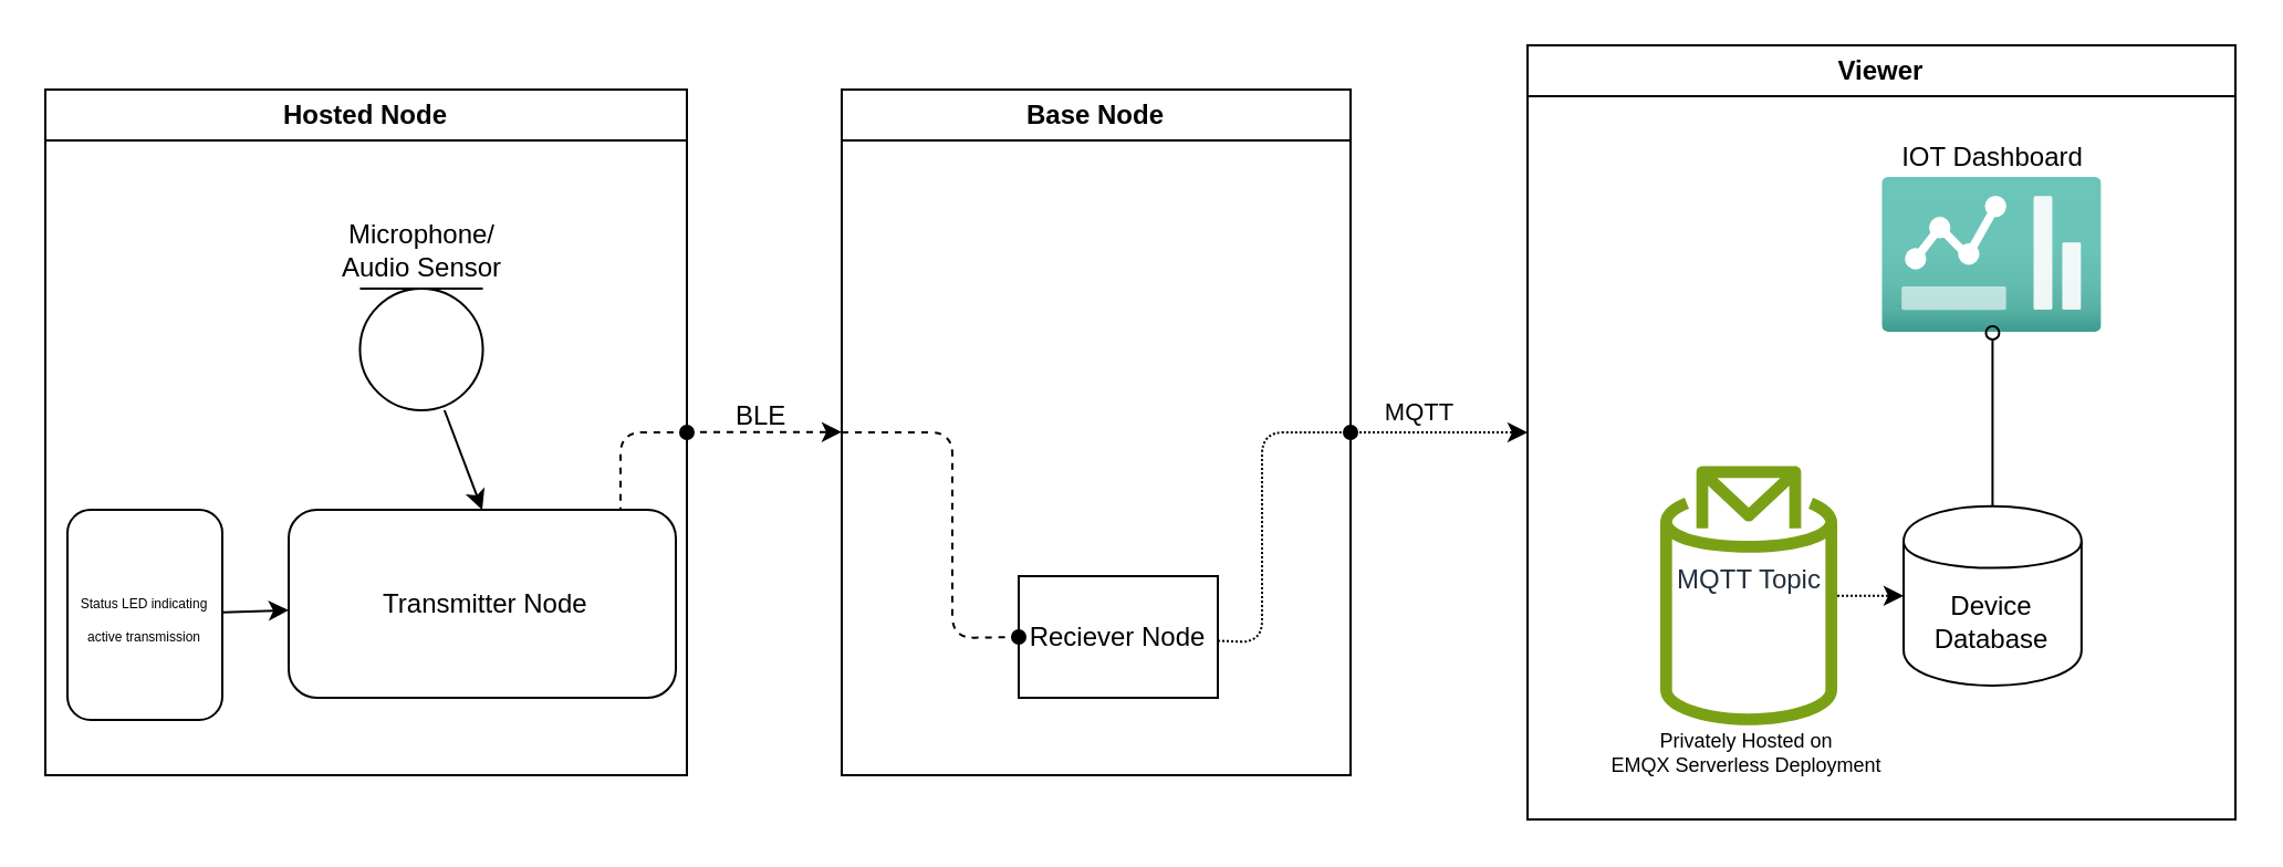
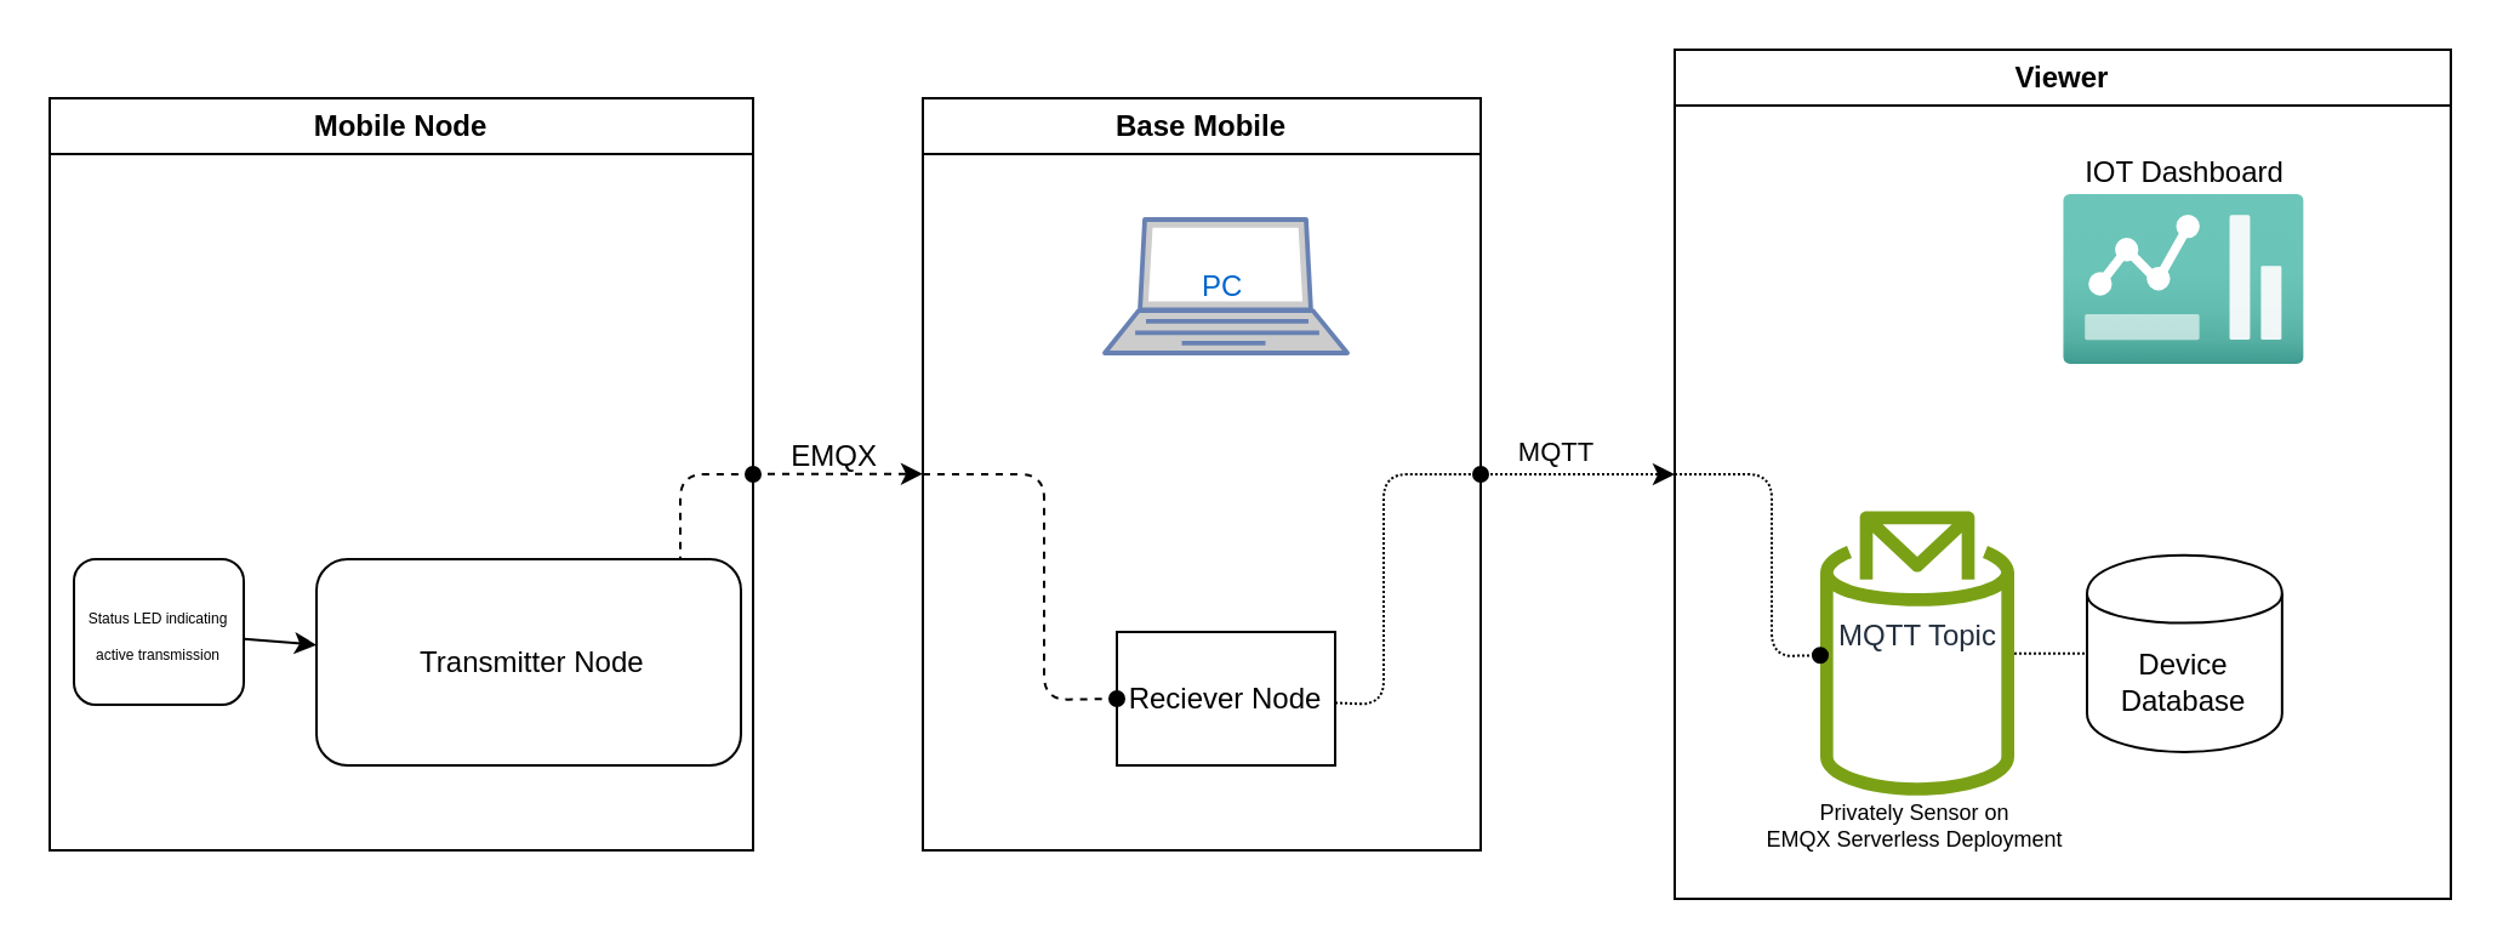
- <mxCell id="3" value="Hosted Node" style="swimlane;whiteSpace=wrap;html=1;" vertex="1" parent="1"><mxGeometry x="20" y="40" width="290" height="310" as="geometry" /></mxCell>
+ <mxCell id="3" value="Mobile Node" style="swimlane;whiteSpace=wrap;html=1;" vertex="1" parent="1"><mxGeometry x="20" y="40" width="290" height="310" as="geometry" /></mxCell>
- <mxCell id="13" value="Base Node" style="swimlane;whiteSpace=wrap;html=1;" vertex="1" parent="1"><mxGeometry x="380" y="40" width="230" height="310" as="geometry" /></mxCell>
+ <mxCell id="13" value="Base Mobile" style="swimlane;whiteSpace=wrap;html=1;" vertex="1" parent="1"><mxGeometry x="380" y="40" width="230" height="310" as="geometry" /></mxCell>
+ <mxCell id="16" value="PC&amp;nbsp;" style="fontColor=#0066CC;verticalAlign=middle;verticalLabelPosition=middle;labelPosition=center;align=center;html=1;outlineConnect=0;fillColor=#CCCCCC;strokeColor=#6881B3;gradientColor=none;gradientDirection=north;strokeWidth=2;shape=mxgraph.networks.laptop;" vertex="1" parent="13"><mxGeometry x="75" y="50" width="100" height="55" as="geometry" /></mxCell>
- <mxCell id="4" value="Microphone/&lt;div&gt;Audio Sensor&lt;/div&gt;" style="verticalLabelPosition=top;shadow=0;dashed=0;align=center;html=1;verticalAlign=bottom;shape=mxgraph.electrical.radio.microphone_1;labelPosition=center;direction=south;" vertex="1" parent="3"><mxGeometry x="142.22" y="90" width="55.56" height="55" as="geometry" /></mxCell>
- <mxCell id="24" style="html=1;entryX=0.5;entryY=1;entryDx=0;entryDy=0;entryPerimeter=0;endArrow=oval;endFill=0;" edge="1" parent="18" source="20" target="19"><mxGeometry relative="1" as="geometry" /></mxCell>
- <mxCell id="10" value="BLE&amp;nbsp;&lt;div&gt;&lt;br&gt;&lt;/div&gt;" style="text;html=1;align=center;verticalAlign=middle;resizable=0;points=[];autosize=1;strokeColor=none;fillColor=none;" vertex="1" parent="1"><mxGeometry x="320" y="175" width="50" height="40" as="geometry" /></mxCell>
+ <mxCell id="10" value="EMQX&amp;nbsp;&lt;div&gt;&lt;br&gt;&lt;/div&gt;" style="text;html=1;align=center;verticalAlign=middle;resizable=0;points=[];autosize=1;strokeColor=none;fillColor=none;" vertex="1" parent="1"><mxGeometry x="320" y="175" width="50" height="40" as="geometry" /></mxCell>
- <mxCell id="7" style="edgeStyle=none;html=1;entryX=0.5;entryY=0;entryDx=0;entryDy=0;" edge="1" parent="3" source="4" target="6"><mxGeometry relative="1" as="geometry" /></mxCell>
+ <mxCell id="23" style="edgeStyle=none;html=1;exitX=0;exitY=0.5;exitDx=0;exitDy=0;dashed=1;dashPattern=1 1;endArrow=oval;endFill=1;" edge="1" parent="18" source="18" target="22"><mxGeometry relative="1" as="geometry"><Array as="points"><mxPoint x="40" y="175" /><mxPoint x="40" y="250" /></Array></mxGeometry></mxCell>
- <mxCell id="21" value="" style="edgeStyle=none;html=1;dashed=1;dashPattern=1 1;entryX=0;entryY=0.5;entryDx=0;entryDy=0;" edge="1" parent="18" source="22" target="20"><mxGeometry relative="1" as="geometry"><mxPoint x="143" y="249.83" as="sourcePoint" /><mxPoint x="188" y="249.83" as="targetPoint" /></mxGeometry></mxCell>
+ <mxCell id="21" value="" style="edgeStyle=none;html=1;dashed=1;dashPattern=1 1;entryX=0;entryY=0.5;entryDx=0;entryDy=0;endArrow=none;" edge="1" parent="18" source="22" target="20"><mxGeometry relative="1" as="geometry"><mxPoint x="143" y="249.83" as="sourcePoint" /><mxPoint x="188" y="249.83" as="targetPoint" /></mxGeometry></mxCell>
- <mxCell id="9" value="&lt;div&gt;&lt;span style=&quot;background-color: transparent;&quot;&gt;&lt;font style=&quot;font-size: 6px;&quot;&gt;Status LED indicating active transmission&lt;/font&gt;&lt;/span&gt;&lt;/div&gt;" style="rounded=1;whiteSpace=wrap;html=1;" vertex="1" parent="3"><mxGeometry x="10" y="190" width="70" height="95" as="geometry" /></mxCell>
+ <mxCell id="9" value="&lt;div&gt;&lt;span style=&quot;background-color: transparent;&quot;&gt;&lt;font style=&quot;font-size: 6px;&quot;&gt;Status LED indicating active transmission&lt;/font&gt;&lt;/span&gt;&lt;/div&gt;" style="rounded=1;whiteSpace=wrap;html=1;" vertex="1" parent="3"><mxGeometry x="10" y="190" width="70" height="60" as="geometry" /></mxCell>
- <mxCell id="25" value="Privately Hosted on&amp;nbsp;&lt;div&gt;EMQX Serverless Deployment&amp;nbsp;&lt;/div&gt;" style="text;html=1;align=center;verticalAlign=middle;resizable=0;points=[];autosize=1;strokeColor=none;fillColor=none;fontSize=9;" vertex="1" parent="18"><mxGeometry x="25" y="300" width="150" height="40" as="geometry" /></mxCell>
+ <mxCell id="25" value="Privately Sensor on&amp;nbsp;&lt;div&gt;EMQX Serverless Deployment&amp;nbsp;&lt;/div&gt;" style="text;html=1;align=center;verticalAlign=middle;resizable=0;points=[];autosize=1;strokeColor=none;fillColor=none;fontSize=9;" vertex="1" parent="18"><mxGeometry x="25" y="300" width="150" height="40" as="geometry" /></mxCell>
